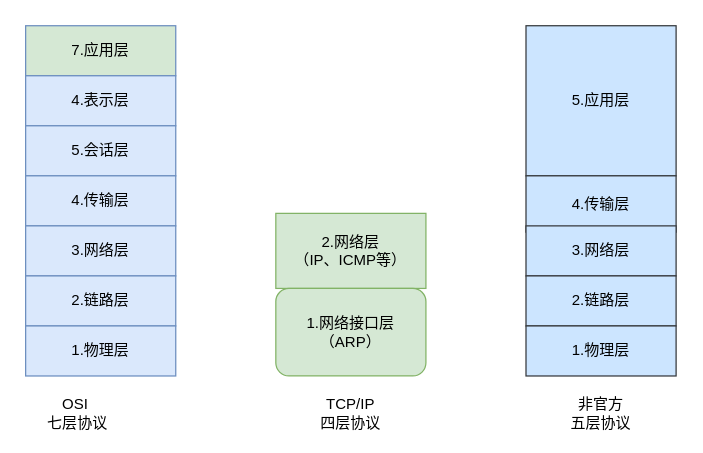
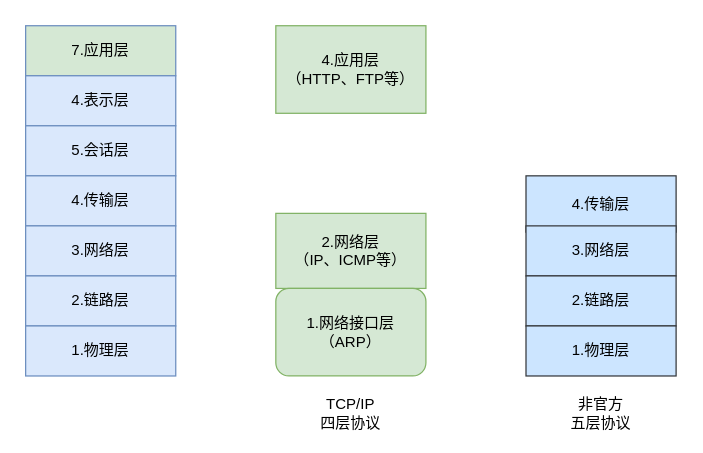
+ <mxCell id="12" value="4.应用层&lt;br&gt;（HTTP、FTP等）" style="rounded=0;whiteSpace=wrap;html=1;fillColor=#d5e8d4;strokeColor=#82b366;" parent="1" vertex="1"><mxGeometry x="220" y="20" width="120" height="70" as="geometry" /></mxCell>
- <mxCell id="15" value="5.应用层" style="rounded=0;whiteSpace=wrap;html=1;fillColor=#cce5ff;strokeColor=#36393d;" parent="1" vertex="1"><mxGeometry x="420" y="20" width="120" height="120" as="geometry" /></mxCell>
- <mxCell id="9" value="OSI&lt;br&gt;&amp;nbsp;七层协议" style="text;html=1;strokeColor=none;fillColor=none;align=center;verticalAlign=middle;whiteSpace=wrap;rounded=0;" parent="1" vertex="1"><mxGeometry x="20" y="320" width="80" height="20" as="geometry" /></mxCell>
